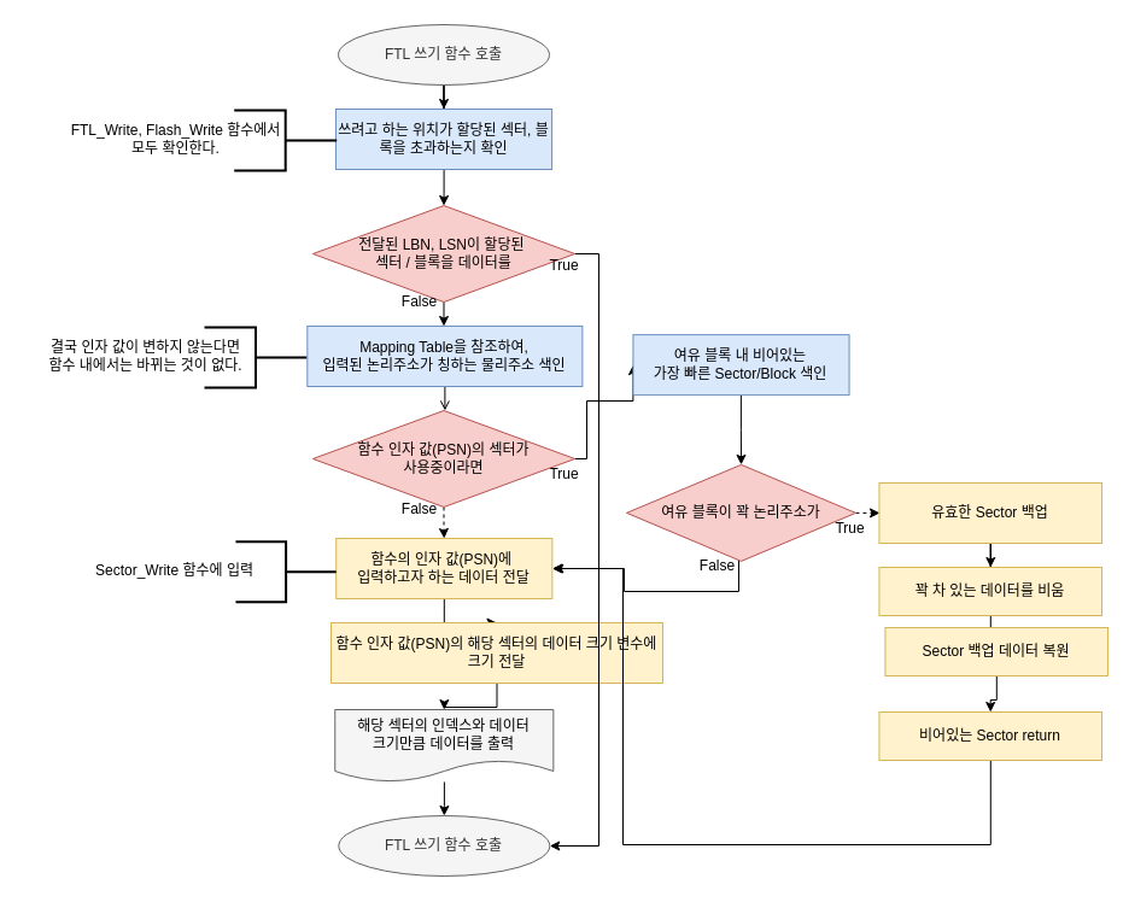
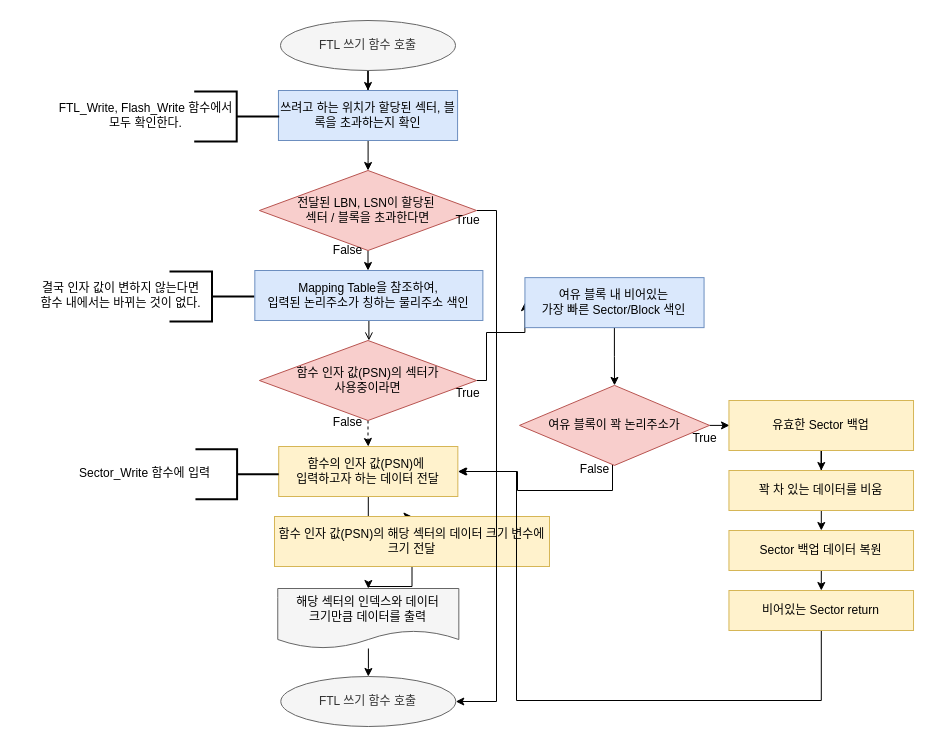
- <mxCell id="50" value="전달된 LBN, LSN이 할당된&amp;nbsp;&lt;br&gt;섹터 / 블록을 데이터를" style="rhombus;whiteSpace=wrap;html=1;fillColor=#f8cecc;strokeColor=#b85450;" parent="1" vertex="1"><mxGeometry x="258.89" y="170" width="217.25" height="80" as="geometry" /></mxCell>
+ <mxCell id="50" value="전달된 LBN, LSN이 할당된&amp;nbsp;&lt;br&gt;섹터 / 블록을 초과한다면" style="rhombus;whiteSpace=wrap;html=1;fillColor=#f8cecc;strokeColor=#b85450;" parent="1" vertex="1"><mxGeometry x="258.89" y="170" width="217.25" height="80" as="geometry" /></mxCell>
- <mxCell id="26" value="" style="edgeStyle=orthogonalEdgeStyle;rounded=0;orthogonalLoop=1;jettySize=auto;html=1;dashed=1;" parent="1" source="27" target="31" edge="1"><mxGeometry relative="1" as="geometry" /></mxCell>
+ <mxCell id="26" value="" style="edgeStyle=orthogonalEdgeStyle;rounded=0;orthogonalLoop=1;jettySize=auto;html=1;" parent="1" source="27" target="31" edge="1"><mxGeometry relative="1" as="geometry" /></mxCell>
- <mxCell id="35" value="Sector 백업 데이터 복원" style="rounded=0;whiteSpace=wrap;html=1;fillColor=#fff2cc;strokeColor=#d6b656;" parent="1" vertex="1"><mxGeometry x="733.45" y="520" width="184.57" height="40" as="geometry" /></mxCell>
+ <mxCell id="35" value="Sector 백업 데이터 복원" style="rounded=0;whiteSpace=wrap;html=1;fillColor=#fff2cc;strokeColor=#d6b656;" parent="1" vertex="1"><mxGeometry x="728.45" y="530" width="184.57" height="40" as="geometry" /></mxCell>
